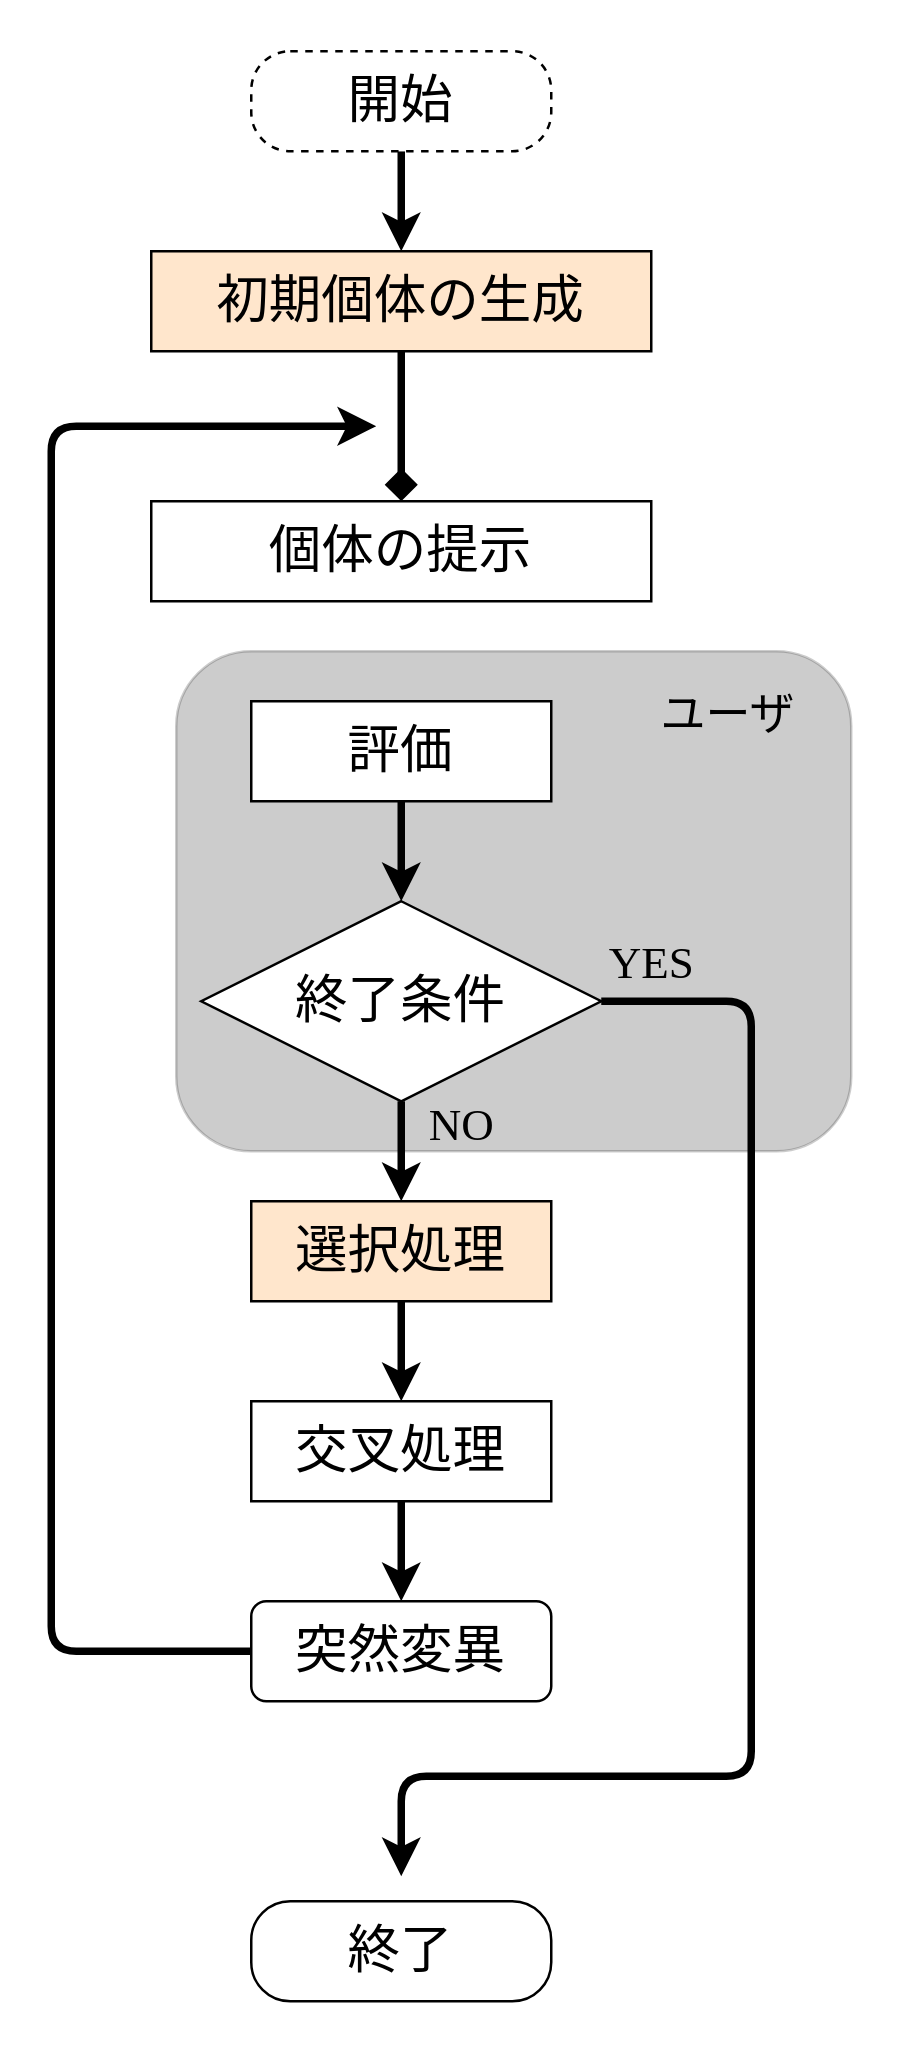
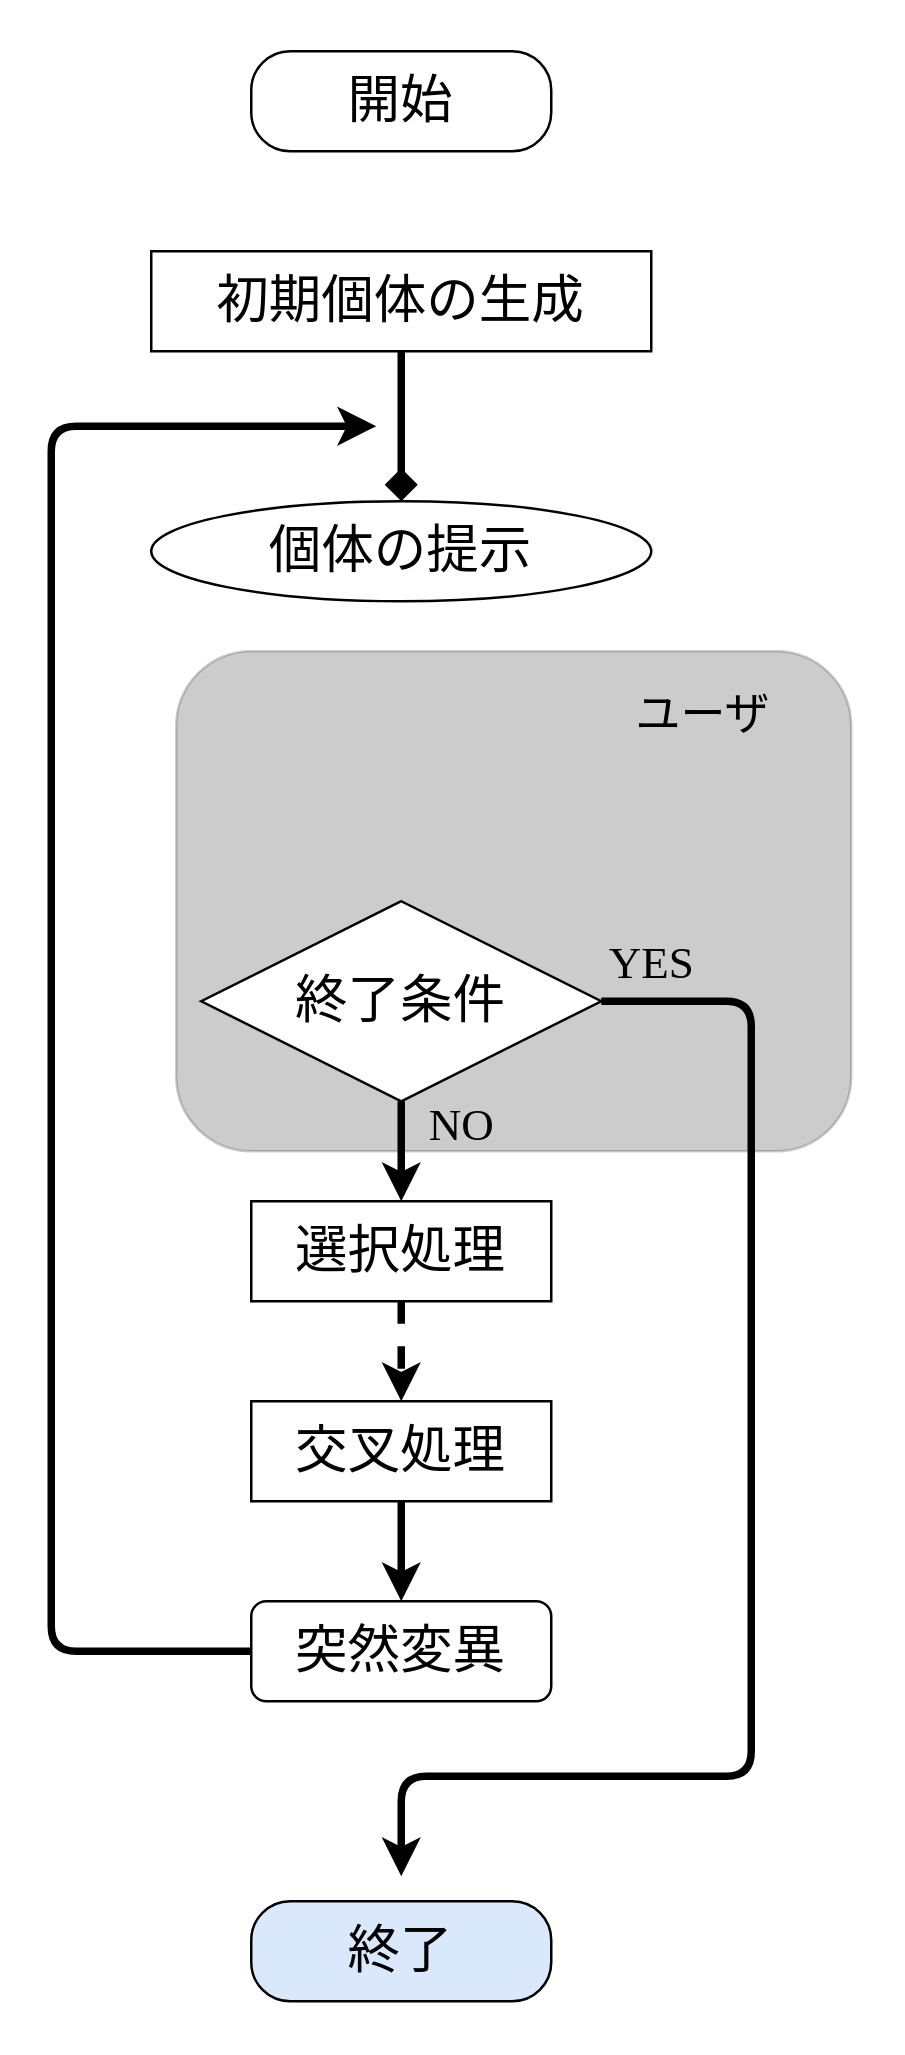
- <mxCell id="4" value="開始" style="whiteSpace=wrap;html=1;rounded=1;arcSize=39;fontSize=21;fontFamily=Noto Sans Japanese;fontSource=https%3A%2F%2Ffonts.googleapis.com%2Fcss%3Ffamily%3DNoto%2BSans%2BJapanese;dashed=1;" parent="1" vertex="1"><mxGeometry x="100" y="20" width="120" height="40" as="geometry" /></mxCell>
+ <mxCell id="4" value="開始" style="whiteSpace=wrap;html=1;rounded=1;arcSize=39;fontSize=21;fontFamily=Noto Sans Japanese;fontSource=https%3A%2F%2Ffonts.googleapis.com%2Fcss%3Ffamily%3DNoto%2BSans%2BJapanese;" parent="1" vertex="1"><mxGeometry x="100" y="20" width="120" height="40" as="geometry" /></mxCell>
- <mxCell id="3" style="edgeStyle=none;html=1;exitX=0.5;exitY=1;exitDx=0;exitDy=0;entryX=0.5;entryY=0;entryDx=0;entryDy=0;fontSize=21;strokeWidth=3;fontFamily=Noto Sans Japanese;fontSource=https%3A%2F%2Ffonts.googleapis.com%2Fcss%3Ffamily%3DNoto%2BSans%2BJapanese;" parent="1" source="4" target="6" edge="1"><mxGeometry relative="1" as="geometry" /></mxCell>
- <mxCell id="6" value="初期個体の生成" style="whiteSpace=wrap;html=1;fontSize=21;fontFamily=Noto Sans Japanese;fontSource=https%3A%2F%2Ffonts.googleapis.com%2Fcss%3Ffamily%3DNoto%2BSans%2BJapanese;fillColor=#ffe6cc;" parent="1" vertex="1"><mxGeometry x="60" y="100" width="200" height="40" as="geometry" /></mxCell>
+ <mxCell id="6" value="初期個体の生成" style="whiteSpace=wrap;html=1;fontSize=21;fontFamily=Noto Sans Japanese;fontSource=https%3A%2F%2Ffonts.googleapis.com%2Fcss%3Ffamily%3DNoto%2BSans%2BJapanese;" parent="1" vertex="1"><mxGeometry x="60" y="100" width="200" height="40" as="geometry" /></mxCell>
- <mxCell id="21" value="個体の提示" style="whiteSpace=wrap;html=1;fontSize=21;fontFamily=Noto Sans Japanese;fontSource=https%3A%2F%2Ffonts.googleapis.com%2Fcss%3Ffamily%3DNoto%2BSans%2BJapanese;" parent="1" vertex="1"><mxGeometry x="60" y="200" width="200" height="40" as="geometry" /></mxCell>
+ <mxCell id="21" value="個体の提示" style="ellipse;whiteSpace=wrap;html=1;fontSize=21;fontFamily=Noto Sans Japanese;fontSource=https%3A%2F%2Ffonts.googleapis.com%2Fcss%3Ffamily%3DNoto%2BSans%2BJapanese;" parent="1" vertex="1"><mxGeometry x="60" y="200" width="200" height="40" as="geometry" /></mxCell>
- <mxCell id="22" value="ユーザ" style="text;html=1;strokeColor=none;fillColor=none;align=center;verticalAlign=middle;whiteSpace=wrap;rounded=0;opacity=50;fontSize=18;fontFamily=Noto Sans Japanese;fontSource=https%3A%2F%2Ffonts.googleapis.com%2Fcss%3Ffamily%3DNoto%2BSans%2BJapanese;" parent="1" vertex="1"><mxGeometry x="261" y="271" width="60" height="30" as="geometry" /></mxCell>
+ <mxCell id="22" value="ユーザ" style="text;html=1;strokeColor=none;fillColor=none;align=center;verticalAlign=middle;whiteSpace=wrap;rounded=0;opacity=50;fontSize=18;fontFamily=Noto Sans Japanese;fontSource=https%3A%2F%2Ffonts.googleapis.com%2Fcss%3Ffamily%3DNoto%2BSans%2BJapanese;" parent="1" vertex="1"><mxGeometry x="251" y="271" width="60" height="30" as="geometry" /></mxCell>
- <mxCell id="11" value="評価" style="whiteSpace=wrap;html=1;fontSize=21;fontFamily=Noto Sans Japanese;fontSource=https%3A%2F%2Ffonts.googleapis.com%2Fcss%3Ffamily%3DNoto%2BSans%2BJapanese;" parent="1" vertex="1"><mxGeometry x="100" y="280" width="120" height="40" as="geometry" /></mxCell>
- <mxCell id="10" style="edgeStyle=none;html=1;exitX=0.5;exitY=1;exitDx=0;exitDy=0;entryX=0.5;entryY=0;entryDx=0;entryDy=0;strokeWidth=3;fontFamily=Noto Sans Japanese;fontSource=https%3A%2F%2Ffonts.googleapis.com%2Fcss%3Ffamily%3DNoto%2BSans%2BJapanese;" parent="1" source="11" target="9" edge="1"><mxGeometry relative="1" as="geometry" /></mxCell>
- <mxCell id="13" value="選択処理" style="whiteSpace=wrap;html=1;fontSize=21;fontFamily=Noto Sans Japanese;fontSource=https%3A%2F%2Ffonts.googleapis.com%2Fcss%3Ffamily%3DNoto%2BSans%2BJapanese;fillColor=#ffe6cc;" parent="1" vertex="1"><mxGeometry x="100" y="480" width="120" height="40" as="geometry" /></mxCell>
+ <mxCell id="13" value="選択処理" style="whiteSpace=wrap;html=1;fontSize=21;fontFamily=Noto Sans Japanese;fontSource=https%3A%2F%2Ffonts.googleapis.com%2Fcss%3Ffamily%3DNoto%2BSans%2BJapanese;" parent="1" vertex="1"><mxGeometry x="100" y="480" width="120" height="40" as="geometry" /></mxCell>
- <mxCell id="12" style="edgeStyle=none;html=1;exitX=0.5;exitY=1;exitDx=0;exitDy=0;entryX=0.5;entryY=0;entryDx=0;entryDy=0;fontSize=21;strokeWidth=3;fontFamily=Noto Sans Japanese;fontSource=https%3A%2F%2Ffonts.googleapis.com%2Fcss%3Ffamily%3DNoto%2BSans%2BJapanese;" parent="1" source="13" target="15" edge="1"><mxGeometry relative="1" as="geometry" /></mxCell>
+ <mxCell id="12" style="edgeStyle=none;html=1;exitX=0.5;exitY=1;exitDx=0;exitDy=0;entryX=0.5;entryY=0;entryDx=0;entryDy=0;fontSize=21;strokeWidth=3;fontFamily=Noto Sans Japanese;fontSource=https%3A%2F%2Ffonts.googleapis.com%2Fcss%3Ffamily%3DNoto%2BSans%2BJapanese;dashed=1;" parent="1" source="13" target="15" edge="1"><mxGeometry relative="1" as="geometry" /></mxCell>
- <mxCell id="18" value="終了" style="whiteSpace=wrap;html=1;rounded=1;arcSize=39;fontSize=21;fontFamily=Noto Sans Japanese;fontSource=https%3A%2F%2Ffonts.googleapis.com%2Fcss%3Ffamily%3DNoto%2BSans%2BJapanese;" parent="1" vertex="1"><mxGeometry x="100" y="760" width="120" height="40" as="geometry" /></mxCell>
+ <mxCell id="18" value="終了" style="whiteSpace=wrap;html=1;rounded=1;arcSize=39;fontSize=21;fontFamily=Noto Sans Japanese;fontSource=https%3A%2F%2Ffonts.googleapis.com%2Fcss%3Ffamily%3DNoto%2BSans%2BJapanese;fillColor=#dae8fc;" parent="1" vertex="1"><mxGeometry x="100" y="760" width="120" height="40" as="geometry" /></mxCell>
